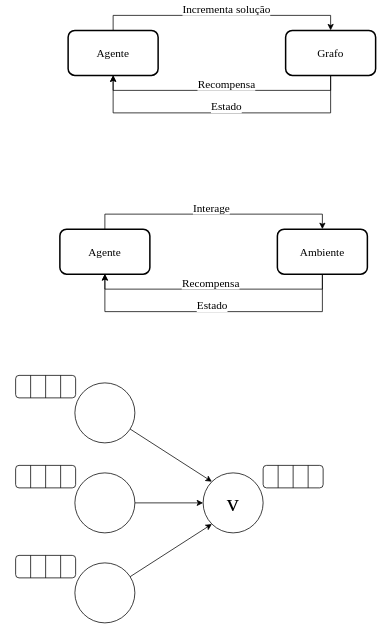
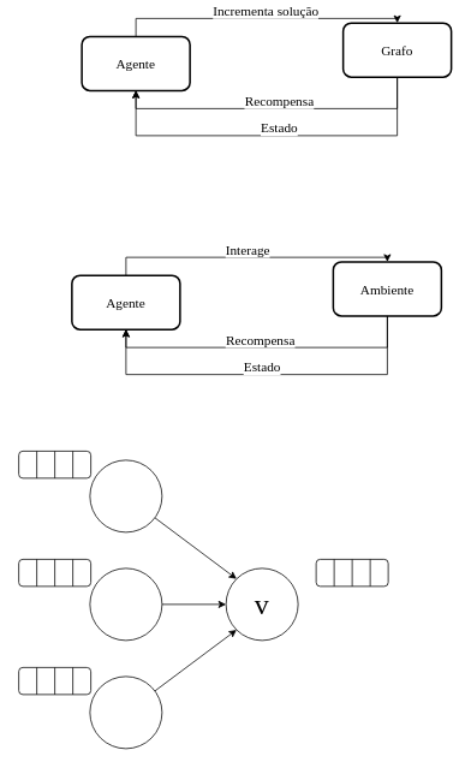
- <mxCell id="7" value="Grafo" style="rounded=1;whiteSpace=wrap;html=1;strokeWidth=2;fontFamily=Times New Roman;fontSize=15;" parent="1" vertex="1"><mxGeometry x="380" y="40" width="120" height="60" as="geometry" /></mxCell>
+ <mxCell id="7" value="Grafo" style="rounded=1;whiteSpace=wrap;html=1;strokeWidth=2;fontFamily=Times New Roman;fontSize=15;" parent="1" vertex="1"><mxGeometry x="380" y="25" width="120" height="60" as="geometry" /></mxCell>
- <mxCell id="15" value="Ambiente" style="rounded=1;whiteSpace=wrap;html=1;strokeWidth=2;fontFamily=Times New Roman;fontSize=15;" parent="1" vertex="1"><mxGeometry x="369" y="305" width="120" height="60" as="geometry" /></mxCell>
+ <mxCell id="15" value="Ambiente" style="rounded=1;whiteSpace=wrap;html=1;strokeWidth=2;fontFamily=Times New Roman;fontSize=15;" parent="1" vertex="1"><mxGeometry x="369" y="290" width="120" height="60" as="geometry" /></mxCell>
- <mxCell id="18" value="&lt;font style=&quot;font-size: 32px;&quot; face=&quot;Times New Roman&quot;&gt;v&lt;/font&gt;" style="ellipse;whiteSpace=wrap;html=1;aspect=fixed;" parent="1" vertex="1"><mxGeometry x="270" y="630" width="80" height="80" as="geometry" /></mxCell>
+ <mxCell id="18" value="&lt;font style=&quot;font-size: 32px;&quot; face=&quot;Times New Roman&quot;&gt;v&lt;/font&gt;" style="ellipse;whiteSpace=wrap;html=1;aspect=fixed;" parent="1" vertex="1"><mxGeometry x="250" y="630" width="80" height="80" as="geometry" /></mxCell>
